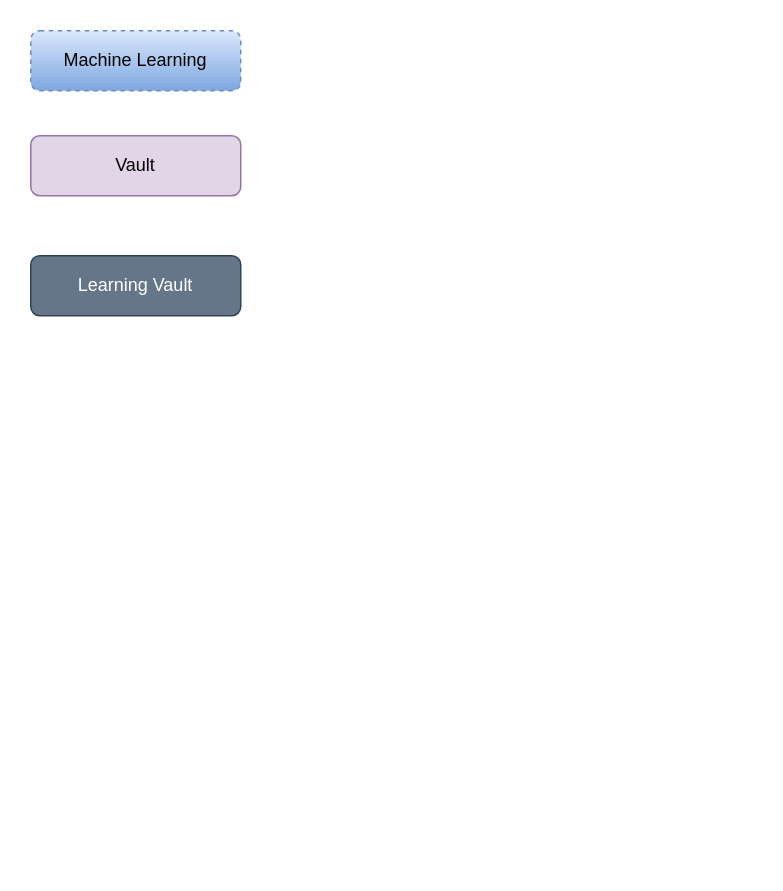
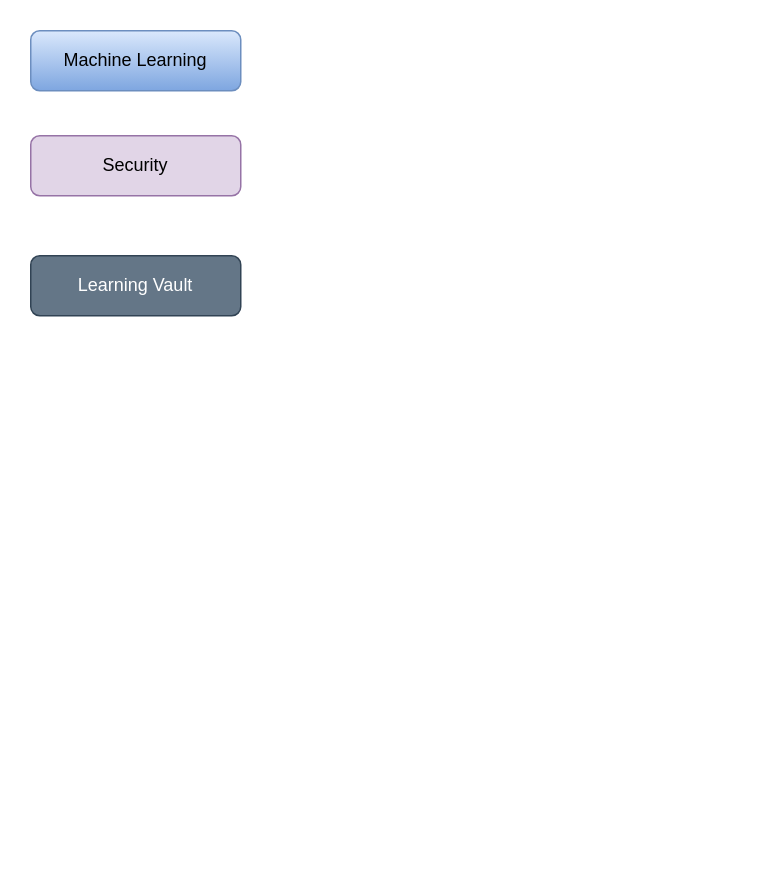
- <mxCell id="4" value="Machine Learning" style="rounded=1;whiteSpace=wrap;html=1;fillColor=#dae8fc;strokeColor=#6c8ebf;gradientColor=#7ea6e0;dashed=1;" vertex="1" parent="1"><mxGeometry x="20" y="20" width="140" height="40" as="geometry" /></mxCell>
+ <mxCell id="4" value="Machine Learning" style="rounded=1;whiteSpace=wrap;html=1;fillColor=#dae8fc;strokeColor=#6c8ebf;gradientColor=#7ea6e0;" vertex="1" parent="1"><mxGeometry x="20" y="20" width="140" height="40" as="geometry" /></mxCell>
- <mxCell id="5" value="Vault" style="rounded=1;whiteSpace=wrap;html=1;fillColor=#e1d5e7;strokeColor=#9673a6;" vertex="1" parent="1"><mxGeometry x="20" y="90" width="140" height="40" as="geometry" /></mxCell>
+ <mxCell id="5" value="Security" style="rounded=1;whiteSpace=wrap;html=1;fillColor=#e1d5e7;strokeColor=#9673a6;" vertex="1" parent="1"><mxGeometry x="20" y="90" width="140" height="40" as="geometry" /></mxCell>
